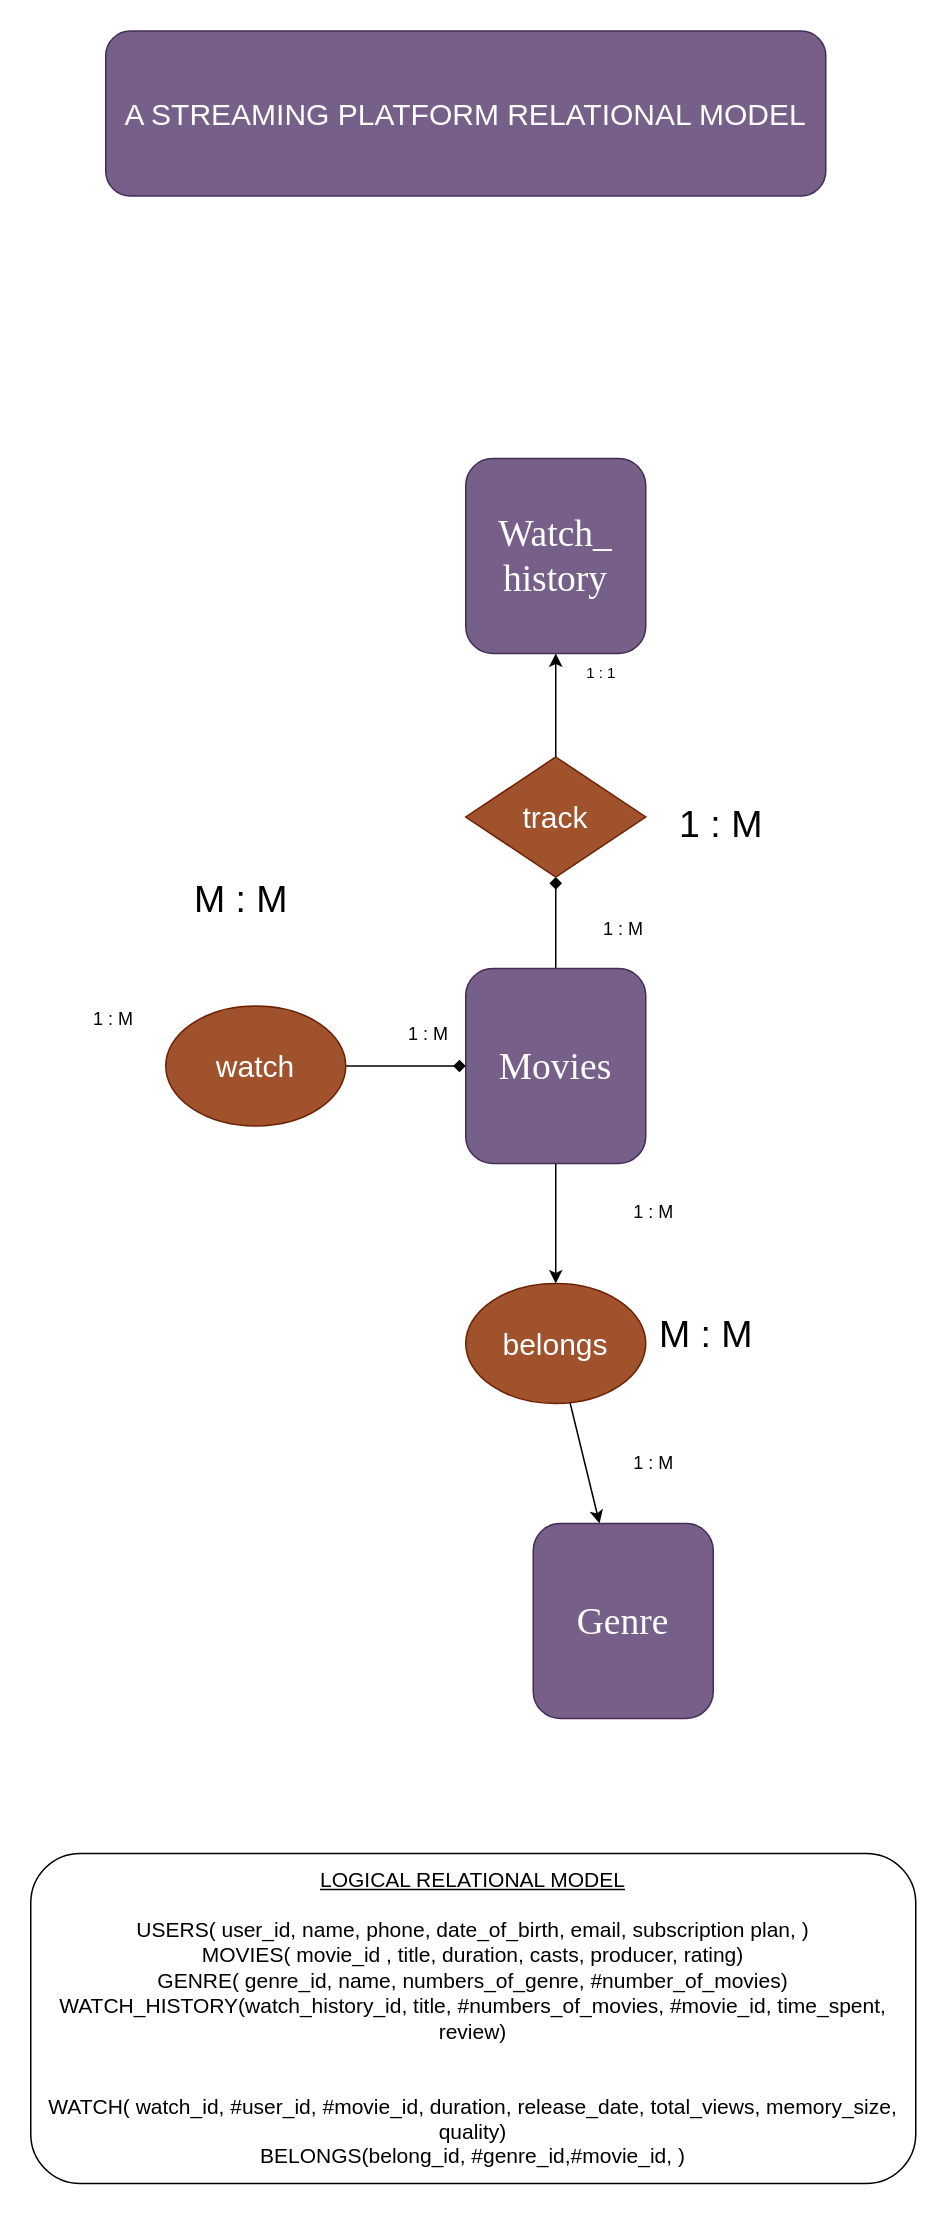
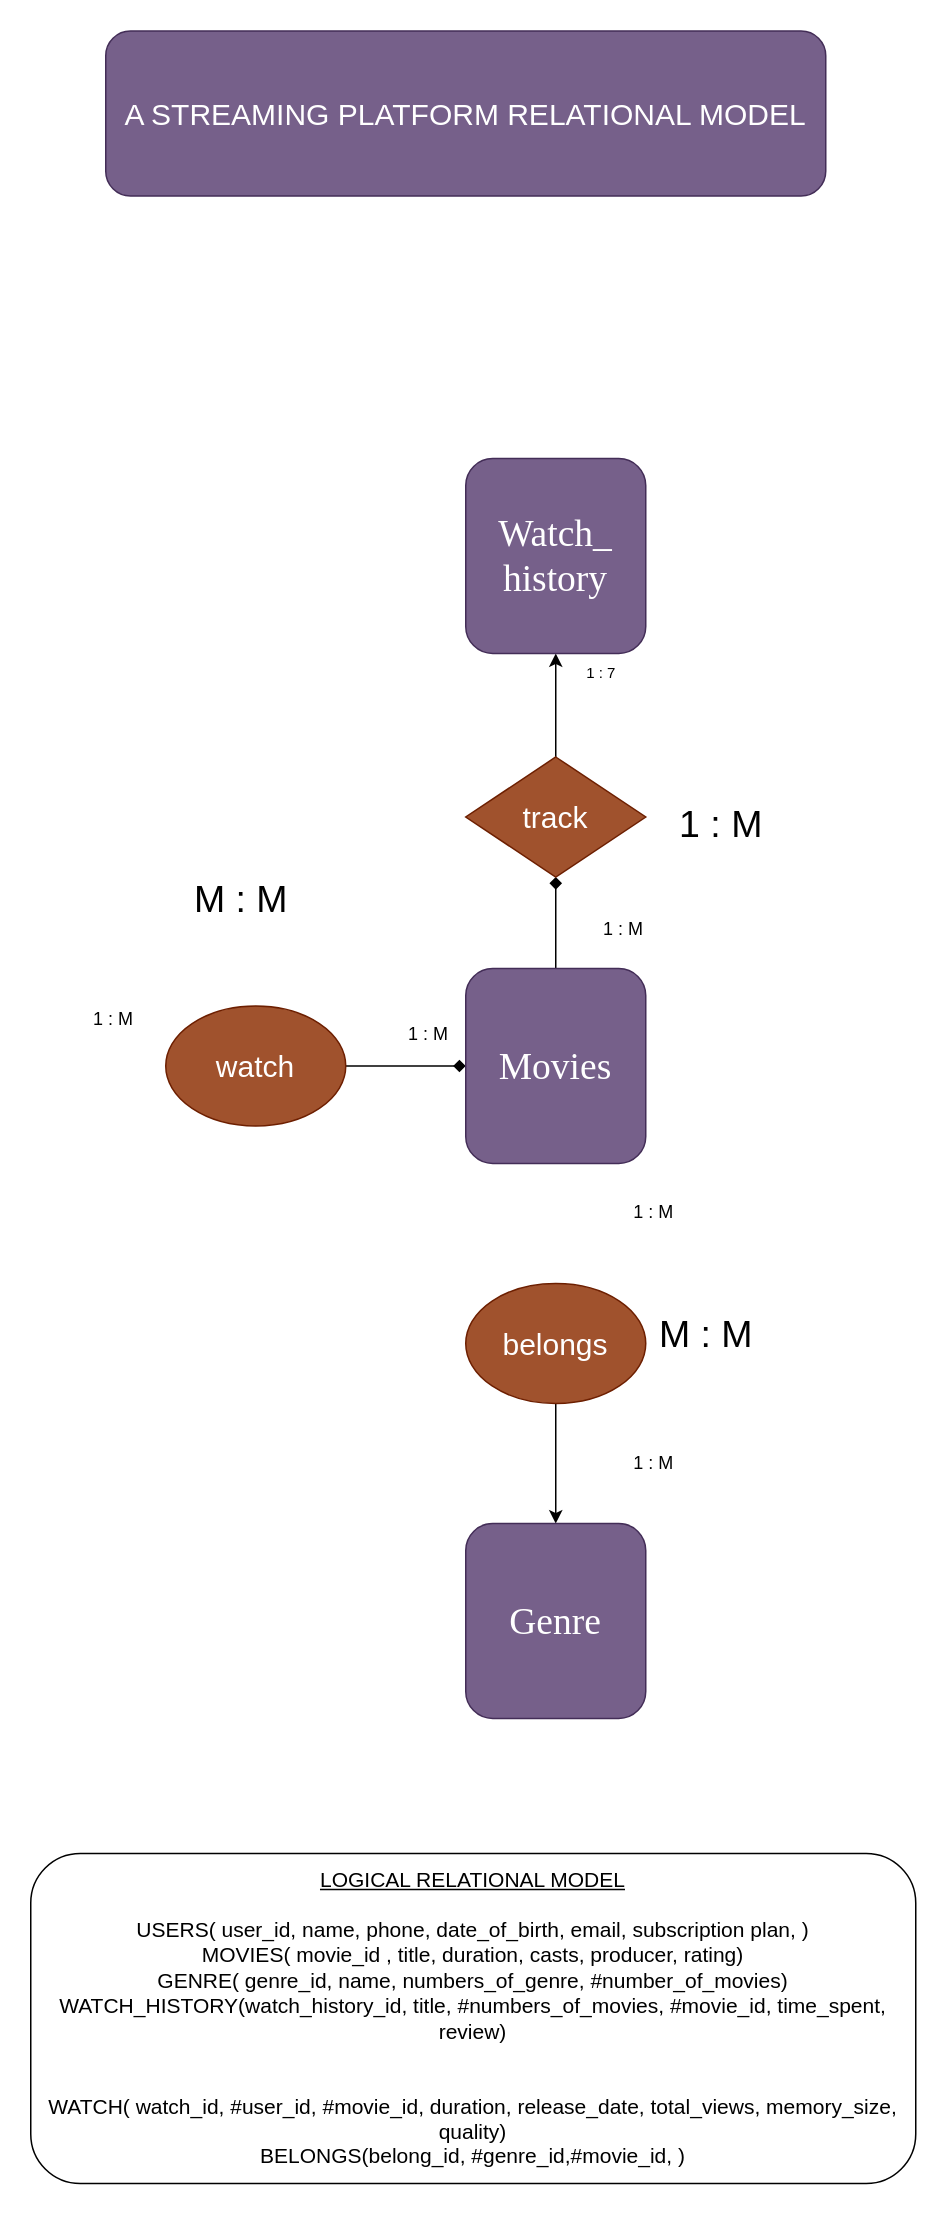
- <mxCell id="18" value="&lt;font size=&quot;1&quot;&gt;1 : 1&lt;/font&gt;" style="text;html=1;align=center;verticalAlign=middle;resizable=0;points=[];autosize=1;strokeColor=none;fillColor=none;" vertex="1" parent="1"><mxGeometry x="380" y="433" width="40" height="30" as="geometry" /></mxCell>
+ <mxCell id="18" value="&lt;font size=&quot;1&quot;&gt;1 : 7&lt;/font&gt;" style="text;html=1;align=center;verticalAlign=middle;resizable=0;points=[];autosize=1;strokeColor=none;fillColor=none;" vertex="1" parent="1"><mxGeometry x="380" y="433" width="40" height="30" as="geometry" /></mxCell>
- <mxCell id="4" value="" style="edgeStyle=orthogonalEdgeStyle;rounded=0;orthogonalLoop=1;jettySize=auto;html=1;" edge="1" parent="1" source="6" target="11"><mxGeometry relative="1" as="geometry" /></mxCell>
- <mxCell id="12" value="Genre" style="rounded=1;whiteSpace=wrap;html=1;fontFamily=Times New Roman;fontSize=25;fillColor=#76608a;fontColor=#ffffff;strokeColor=#432D57;" vertex="1" parent="1"><mxGeometry x="355" y="1015" width="120" height="130" as="geometry" /></mxCell>
+ <mxCell id="12" value="Genre" style="rounded=1;whiteSpace=wrap;html=1;fontFamily=Times New Roman;fontSize=25;fillColor=#76608a;fontColor=#ffffff;strokeColor=#432D57;" vertex="1" parent="1"><mxGeometry x="310" y="1015" width="120" height="130" as="geometry" /></mxCell>
